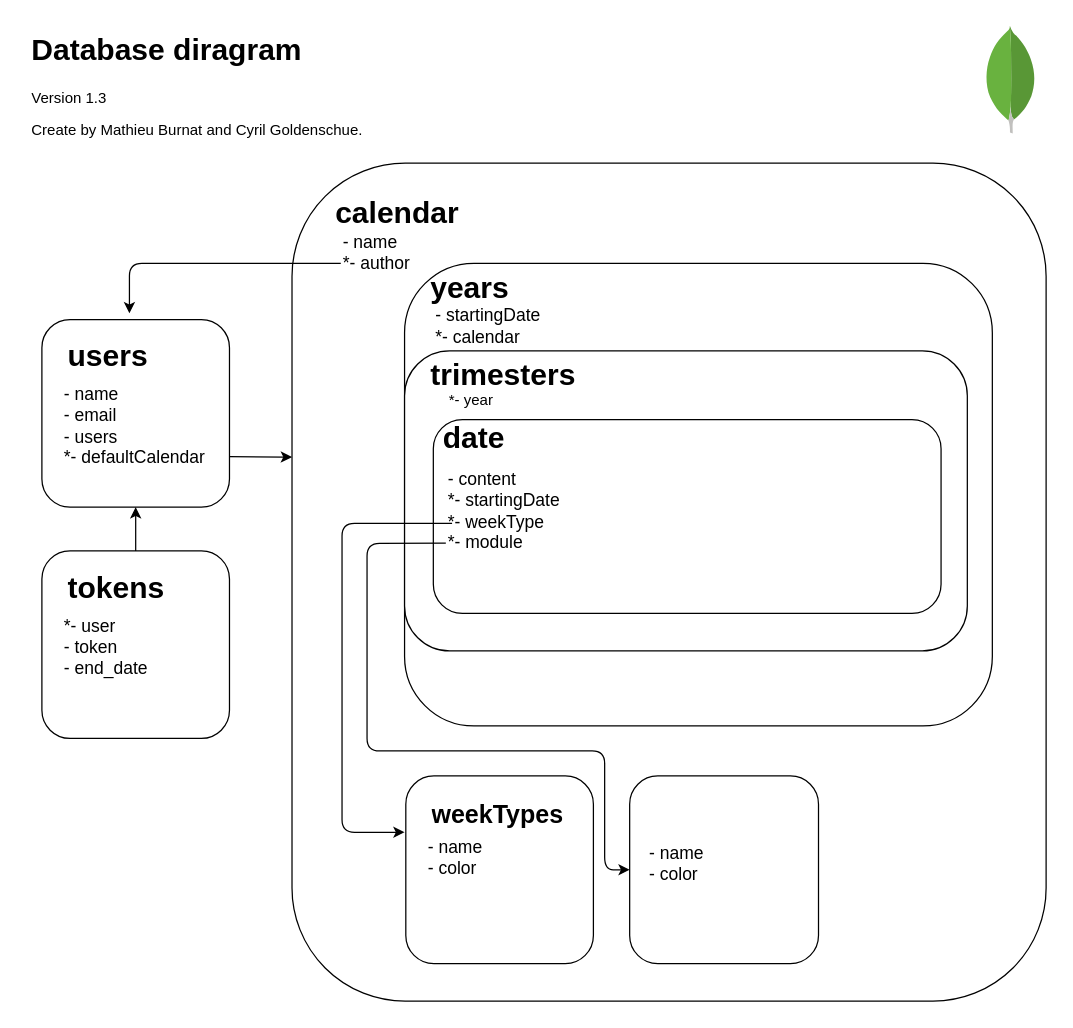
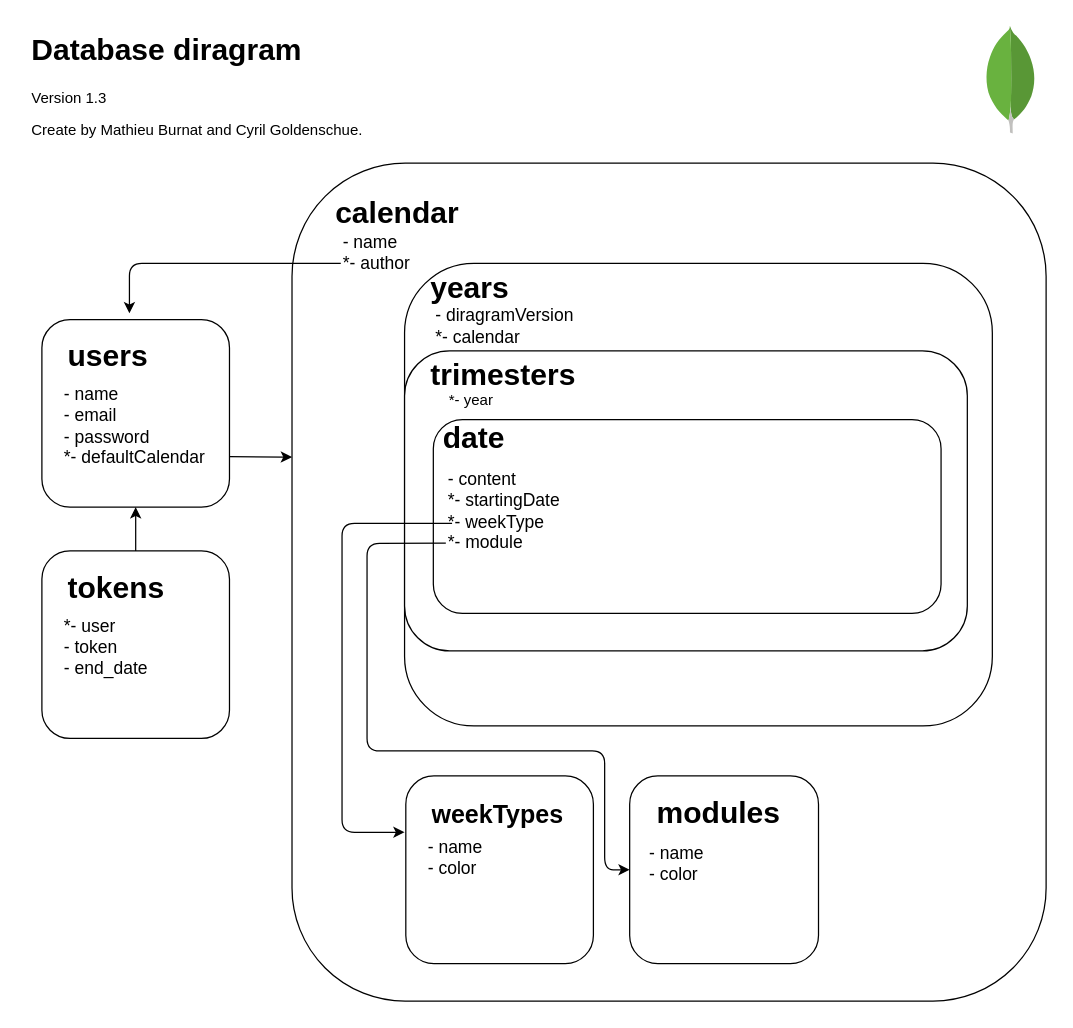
- <mxCell id="13" value="&lt;font style=&quot;font-size: 14px&quot;&gt;- startingDate&lt;br&gt;&lt;/font&gt;&lt;div style=&quot;font-size: 14px&quot;&gt;*- calendar&lt;/div&gt;" style="text;html=1;strokeColor=none;fillColor=none;align=left;verticalAlign=middle;whiteSpace=wrap;rounded=0;" parent="1" vertex="1"><mxGeometry x="346" y="215" width="114" height="90" as="geometry" /></mxCell>
+ <mxCell id="13" value="&lt;font style=&quot;font-size: 14px&quot;&gt;- diragramVersion&lt;br&gt;&lt;/font&gt;&lt;div style=&quot;font-size: 14px&quot;&gt;*- calendar&lt;/div&gt;" style="text;html=1;strokeColor=none;fillColor=none;align=left;verticalAlign=middle;whiteSpace=wrap;rounded=0;" parent="1" vertex="1"><mxGeometry x="346" y="215" width="114" height="90" as="geometry" /></mxCell>
- <mxCell id="9" value="&lt;font style=&quot;font-size: 14px&quot;&gt;- name&lt;br&gt;- email&lt;br&gt;- users&lt;br&gt;&lt;/font&gt;&lt;div style=&quot;font-size: 14px&quot;&gt;*- defaultCalendar&lt;/div&gt;" style="text;html=1;strokeColor=none;fillColor=none;align=left;verticalAlign=middle;whiteSpace=wrap;rounded=0;" parent="1" vertex="1"><mxGeometry x="49" y="295" width="134" height="90" as="geometry" /></mxCell>
+ <mxCell id="9" value="&lt;font style=&quot;font-size: 14px&quot;&gt;- name&lt;br&gt;- email&lt;br&gt;- password&lt;br&gt;&lt;/font&gt;&lt;div style=&quot;font-size: 14px&quot;&gt;*- defaultCalendar&lt;/div&gt;" style="text;html=1;strokeColor=none;fillColor=none;align=left;verticalAlign=middle;whiteSpace=wrap;rounded=0;" parent="1" vertex="1"><mxGeometry x="49" y="295" width="134" height="90" as="geometry" /></mxCell>
+ <mxCell id="23" value="&lt;h1&gt;modules&lt;/h1&gt;" style="text;html=1;strokeColor=none;fillColor=none;spacing=5;spacingTop=-20;whiteSpace=wrap;overflow=hidden;rounded=0;" parent="1" vertex="1"><mxGeometry x="520" y="630" width="134" height="40" as="geometry" /></mxCell>
